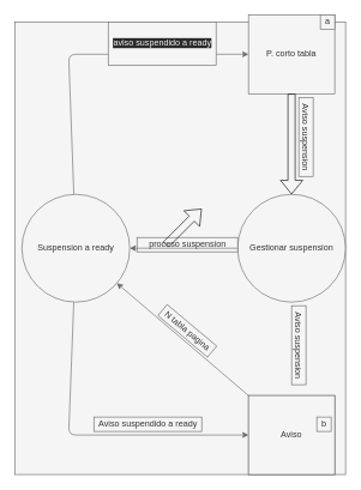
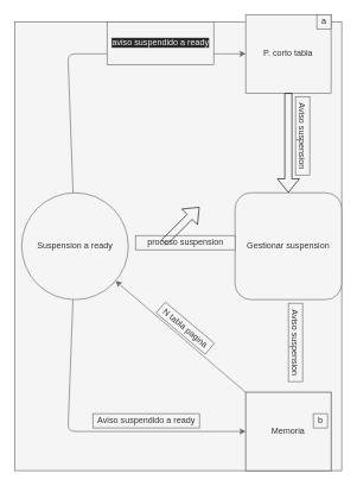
- <mxCell id="13" style="edgeStyle=none;html=1;entryX=1;entryY=0.5;entryDx=0;entryDy=0;fillColor=#f5f5f5;strokeColor=#666666;" parent="2" source="6" target="11" edge="1"><mxGeometry relative="1" as="geometry" /></mxCell>
- <mxCell id="6" value="Gestionar suspension" style="ellipse;whiteSpace=wrap;html=1;aspect=fixed;fillColor=#f5f5f5;fontColor=#333333;strokeColor=#666666;" parent="2" vertex="1"><mxGeometry x="310" y="240" width="150" height="150" as="geometry" /></mxCell>
+ <mxCell id="6" value="Gestionar suspension" style="whiteSpace=wrap;html=1;aspect=fixed;fillColor=#f5f5f5;fontColor=#333333;strokeColor=#666666;rounded=1;" parent="2" vertex="1"><mxGeometry x="310" y="240" width="150" height="150" as="geometry" /></mxCell>
- <mxCell id="4" value="Aviso" style="whiteSpace=wrap;html=1;fillColor=#f5f5f5;fontColor=#333333;strokeColor=#666666;" parent="3" vertex="1"><mxGeometry width="120" height="110" as="geometry" /></mxCell>
+ <mxCell id="4" value="Memoria" style="whiteSpace=wrap;html=1;fillColor=#f5f5f5;fontColor=#333333;strokeColor=#666666;" parent="3" vertex="1"><mxGeometry width="120" height="110" as="geometry" /></mxCell>
